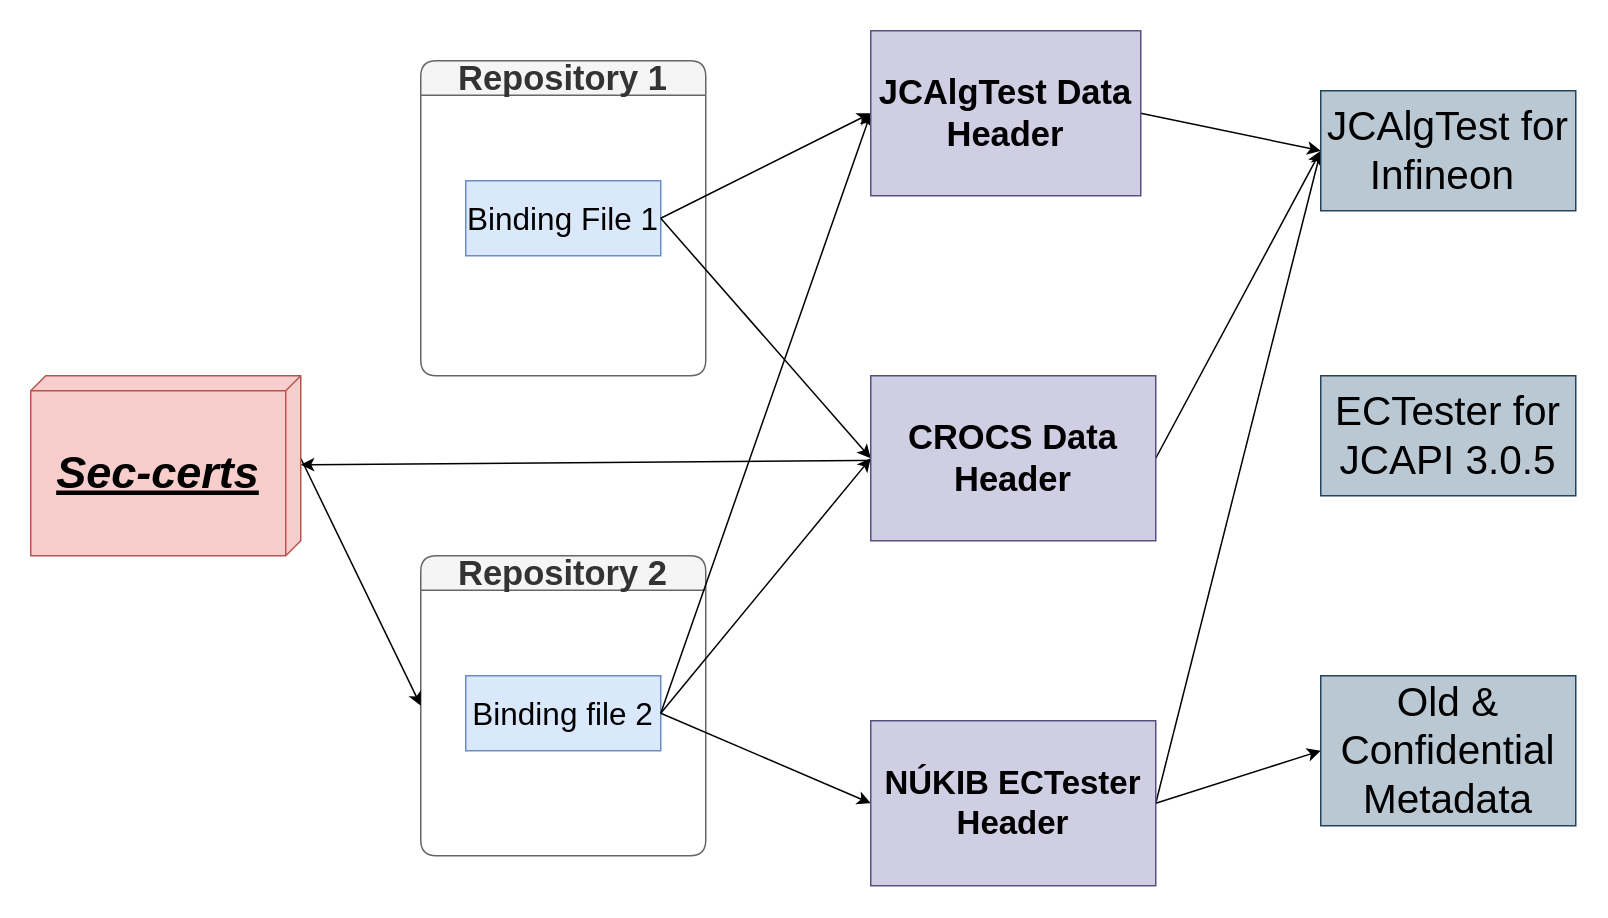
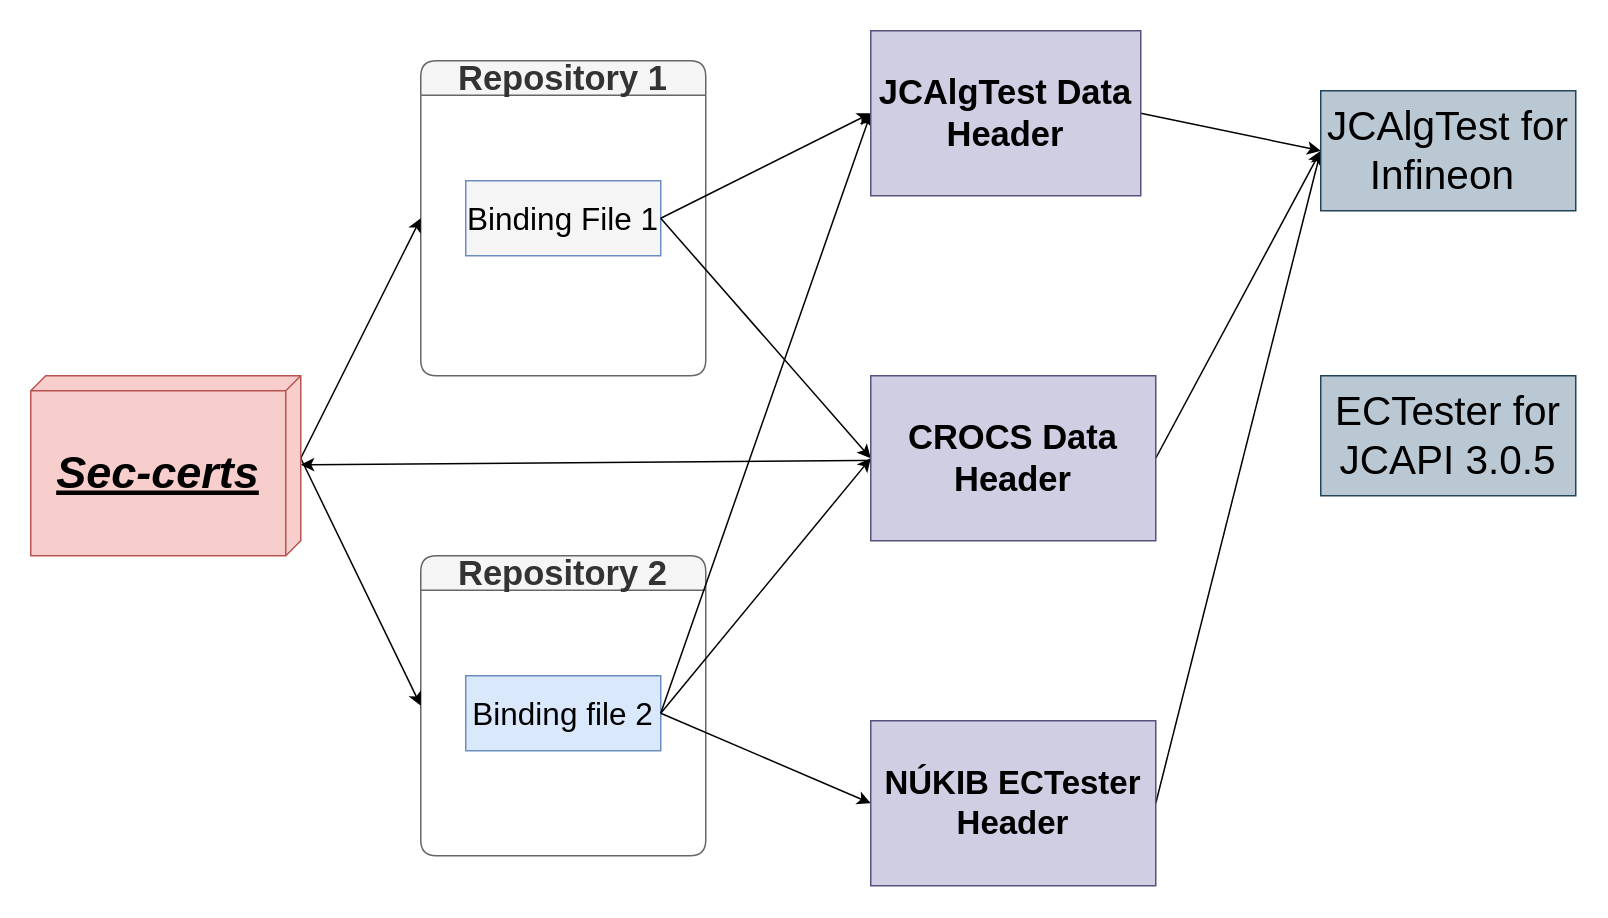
- <mxCell id="3" value="Binding File 1" style="html=1;whiteSpace=wrap;fontSize=21;fillColor=#dae8fc;strokeColor=#6c8ebf;" parent="2" vertex="1"><mxGeometry x="30" y="80" width="130" height="50" as="geometry" /></mxCell>
+ <mxCell id="3" value="Binding File 1" style="html=1;whiteSpace=wrap;fontSize=21;fillColor=#f5f5f5;strokeColor=#6c8ebf;" parent="2" vertex="1"><mxGeometry x="30" y="80" width="130" height="50" as="geometry" /></mxCell>
+ <mxCell id="6" value="" style="endArrow=classic;html=1;rounded=0;exitX=0;exitY=0;exitDx=55;exitDy=0;entryX=0;entryY=0.5;entryDx=0;entryDy=0;exitPerimeter=0;" parent="1" source="21" target="2" edge="1"><mxGeometry width="50" height="50" relative="1" as="geometry"><mxPoint x="120" y="310" as="sourcePoint" /><mxPoint x="410" y="370" as="targetPoint" /></mxGeometry></mxCell>
- <mxCell id="24" value="Old &amp;amp; Confidential Metadata" style="html=1;whiteSpace=wrap;direction=north;flipH=0;flipV=1;fontSize=27;horizontal=1;fontStyle=0;fillColor=#bac8d3;strokeColor=#23445d;" parent="1" vertex="1"><mxGeometry x="880" y="450" width="170" height="100" as="geometry" /></mxCell>
- <mxCell id="17" value="" style="endArrow=classic;html=1;rounded=0;entryX=0.5;entryY=0;entryDx=0;entryDy=0;exitX=1;exitY=0.5;exitDx=0;exitDy=0;" parent="1" source="20" target="24" edge="1"><mxGeometry width="50" height="50" relative="1" as="geometry"><mxPoint x="830" y="570" as="sourcePoint" /><mxPoint x="890" y="560" as="targetPoint" /></mxGeometry></mxCell>
